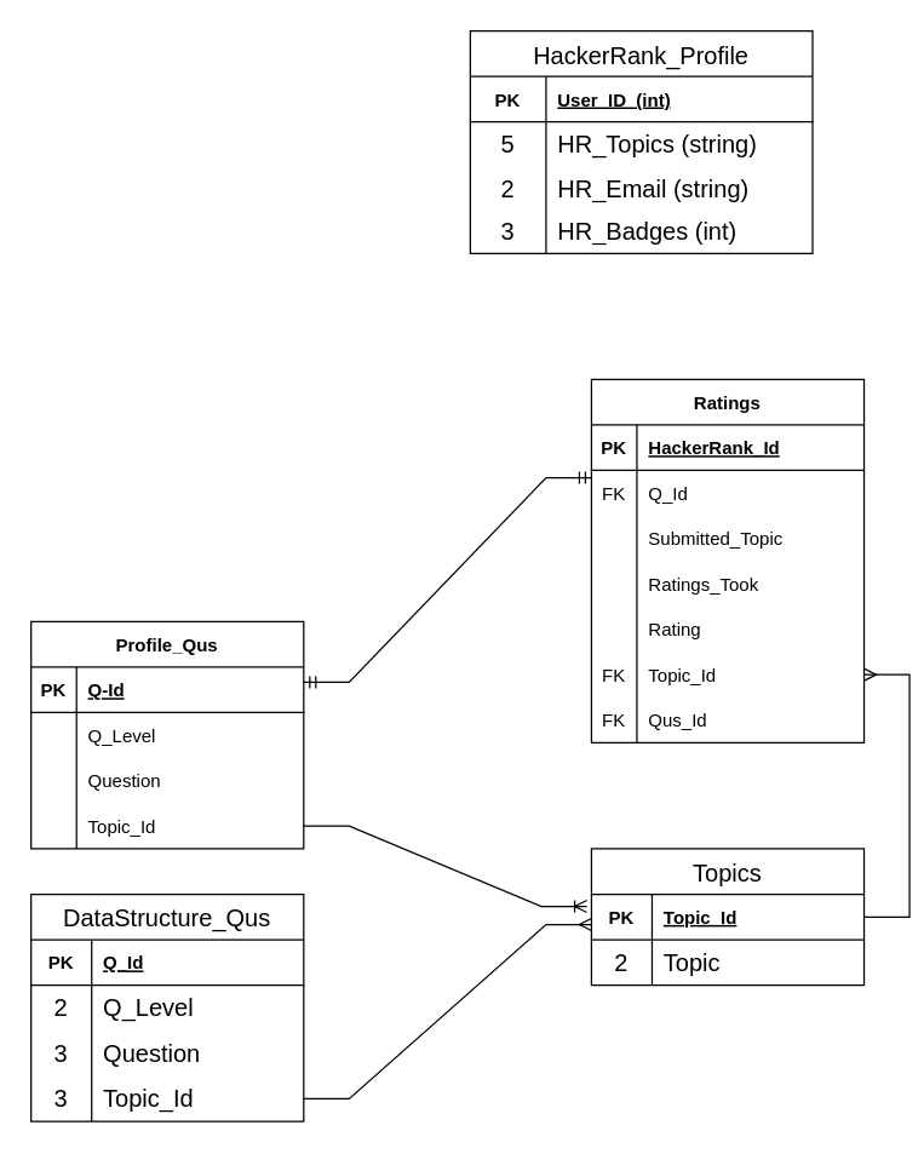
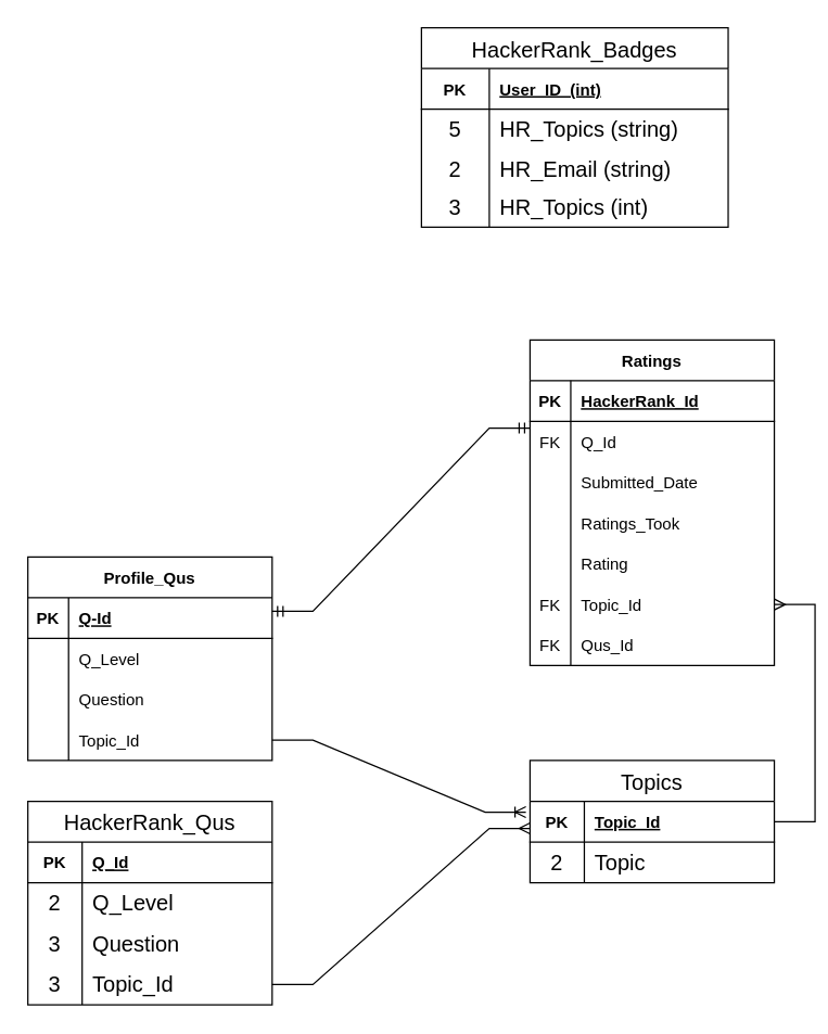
- <mxCell id="2" value="HackerRank_Profile" style="shape=table;startSize=30;container=1;collapsible=0;childLayout=tableLayout;fixedRows=1;rowLines=0;fontStyle=0;strokeColor=default;fontSize=16;" vertex="1" parent="1"><mxGeometry x="310" y="20" width="226" height="147" as="geometry" /></mxCell>
+ <mxCell id="2" value="HackerRank_Badges" style="shape=table;startSize=30;container=1;collapsible=0;childLayout=tableLayout;fixedRows=1;rowLines=0;fontStyle=0;strokeColor=default;fontSize=16;" vertex="1" parent="1"><mxGeometry x="310" y="20" width="226" height="147" as="geometry" /></mxCell>
- <mxCell id="14" value="HR_Badges (int)" style="shape=partialRectangle;html=1;whiteSpace=wrap;connectable=0;fillColor=none;top=0;left=0;bottom=0;right=0;align=left;spacingLeft=6;overflow=hidden;strokeColor=inherit;fontSize=16;" vertex="1" parent="12"><mxGeometry x="50" width="176" height="30" as="geometry"><mxRectangle width="176" height="30" as="alternateBounds" /></mxGeometry></mxCell>
+ <mxCell id="14" value="HR_Topics (int)" style="shape=partialRectangle;html=1;whiteSpace=wrap;connectable=0;fillColor=none;top=0;left=0;bottom=0;right=0;align=left;spacingLeft=6;overflow=hidden;strokeColor=inherit;fontSize=16;" vertex="1" parent="12"><mxGeometry x="50" width="176" height="30" as="geometry"><mxRectangle width="176" height="30" as="alternateBounds" /></mxGeometry></mxCell>
- <mxCell id="59" value="Submitted_Topic" style="shape=partialRectangle;connectable=0;fillColor=none;top=0;left=0;bottom=0;right=0;align=left;spacingLeft=6;overflow=hidden;" vertex="1" parent="57"><mxGeometry x="30" width="150" height="30" as="geometry"><mxRectangle width="150" height="30" as="alternateBounds" /></mxGeometry></mxCell>
+ <mxCell id="59" value="Submitted_Date" style="shape=partialRectangle;connectable=0;fillColor=none;top=0;left=0;bottom=0;right=0;align=left;spacingLeft=6;overflow=hidden;" vertex="1" parent="57"><mxGeometry x="30" width="150" height="30" as="geometry"><mxRectangle width="150" height="30" as="alternateBounds" /></mxGeometry></mxCell>
- <mxCell id="22" value="DataStructure_Qus" style="shape=table;startSize=30;container=1;collapsible=0;childLayout=tableLayout;fixedRows=1;rowLines=0;fontStyle=0;strokeColor=default;fontSize=16;" vertex="1" parent="1"><mxGeometry x="20" y="590" width="180" height="150" as="geometry" /></mxCell>
+ <mxCell id="22" value="HackerRank_Qus" style="shape=table;startSize=30;container=1;collapsible=0;childLayout=tableLayout;fixedRows=1;rowLines=0;fontStyle=0;strokeColor=default;fontSize=16;" vertex="1" parent="1"><mxGeometry x="20" y="590" width="180" height="150" as="geometry" /></mxCell>
